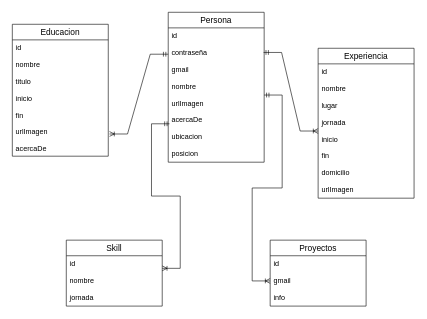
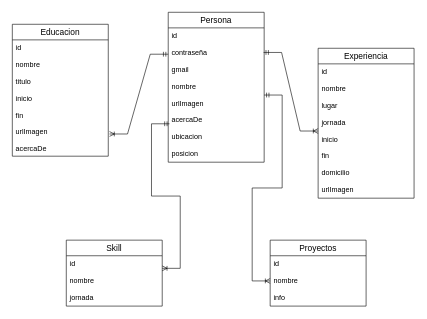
- <mxCell id="13" value="id&#10;&#10;gmail&#10;&#10;info" style="text;strokeColor=none;fillColor=none;spacingLeft=4;spacingRight=4;overflow=hidden;rotatable=0;points=[[0,0.5],[1,0.5]];portConstraint=eastwest;fontSize=12;" vertex="1" parent="12"><mxGeometry y="26" width="160" height="84" as="geometry" /></mxCell>
+ <mxCell id="13" value="id&#10;&#10;nombre&#10;&#10;info" style="text;strokeColor=none;fillColor=none;spacingLeft=4;spacingRight=4;overflow=hidden;rotatable=0;points=[[0,0.5],[1,0.5]];portConstraint=eastwest;fontSize=12;" vertex="1" parent="12"><mxGeometry y="26" width="160" height="84" as="geometry" /></mxCell>
